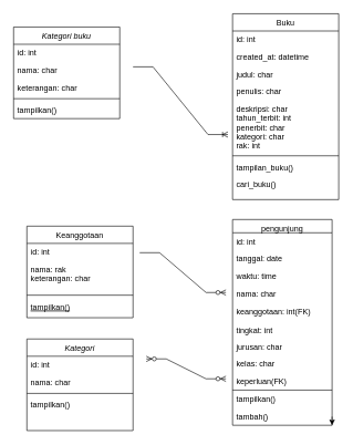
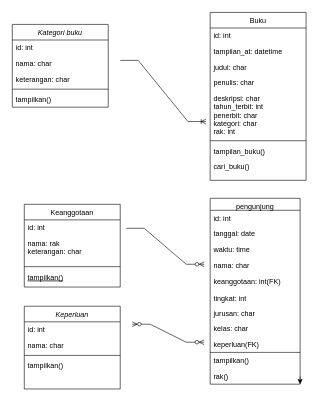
- <mxCell id="20" value="created_at: datetime" style="text;align=left;verticalAlign=top;spacingLeft=4;spacingRight=4;overflow=hidden;rotatable=0;points=[[0,0.5],[1,0.5]];portConstraint=eastwest;rounded=0;shadow=0;html=0;" vertex="1" parent="18"><mxGeometry y="52" width="160" height="26" as="geometry" /></mxCell>
+ <mxCell id="20" value="tampilan_at: datetime" style="text;align=left;verticalAlign=top;spacingLeft=4;spacingRight=4;overflow=hidden;rotatable=0;points=[[0,0.5],[1,0.5]];portConstraint=eastwest;rounded=0;shadow=0;html=0;" vertex="1" parent="18"><mxGeometry y="52" width="160" height="26" as="geometry" /></mxCell>
- <mxCell id="13" value="Kategori" style="swimlane;fontStyle=2;align=center;verticalAlign=top;childLayout=stackLayout;horizontal=1;startSize=26;horizontalStack=0;resizeParent=1;resizeLast=0;collapsible=1;marginBottom=0;rounded=0;shadow=0;strokeWidth=1;" vertex="1" parent="1"><mxGeometry x="40" y="510" width="160" height="138" as="geometry"><mxRectangle x="230" y="140" width="160" height="26" as="alternateBounds" /></mxGeometry></mxCell>
+ <mxCell id="13" value="Keperluan" style="swimlane;fontStyle=2;align=center;verticalAlign=top;childLayout=stackLayout;horizontal=1;startSize=26;horizontalStack=0;resizeParent=1;resizeLast=0;collapsible=1;marginBottom=0;rounded=0;shadow=0;strokeWidth=1;" vertex="1" parent="1"><mxGeometry x="40" y="510" width="160" height="138" as="geometry"><mxRectangle x="230" y="140" width="160" height="26" as="alternateBounds" /></mxGeometry></mxCell>
- <mxCell id="38" value="tambah()" style="text;align=left;verticalAlign=top;spacingLeft=4;spacingRight=4;overflow=hidden;rotatable=0;points=[[0,0.5],[1,0.5]];portConstraint=eastwest;" vertex="1" parent="27"><mxGeometry y="284" width="150" height="26" as="geometry" /></mxCell>
+ <mxCell id="38" value="rak()" style="text;align=left;verticalAlign=top;spacingLeft=4;spacingRight=4;overflow=hidden;rotatable=0;points=[[0,0.5],[1,0.5]];portConstraint=eastwest;" vertex="1" parent="27"><mxGeometry y="284" width="150" height="26" as="geometry" /></mxCell>
